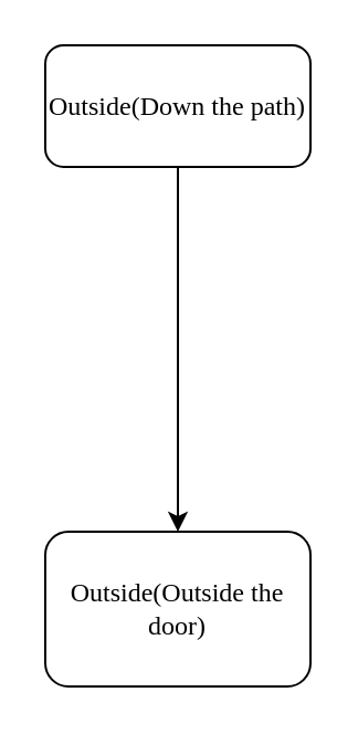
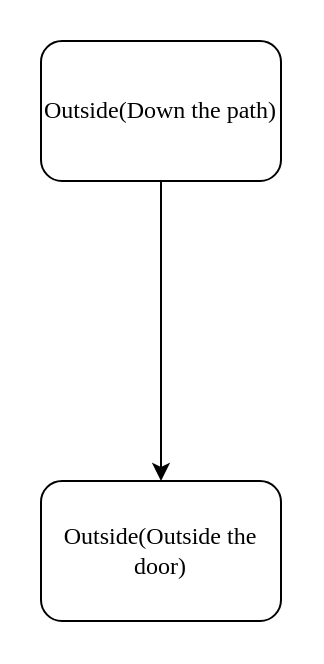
- <mxCell id="3" value="Outside(Down the path)" style="rounded=1;whiteSpace=wrap;html=1;shadow=0;labelBackgroundColor=none;strokeWidth=1;fontFamily=Verdana;fontSize=12;align=center;" parent="1" vertex="1"><mxGeometry x="20" y="20" width="120" height="55" as="geometry" /></mxCell>
+ <mxCell id="3" value="Outside(Down the path)" style="rounded=1;whiteSpace=wrap;html=1;shadow=0;labelBackgroundColor=none;strokeWidth=1;fontFamily=Verdana;fontSize=12;align=center;" parent="1" vertex="1"><mxGeometry x="20" y="20" width="120" height="70" as="geometry" /></mxCell>
